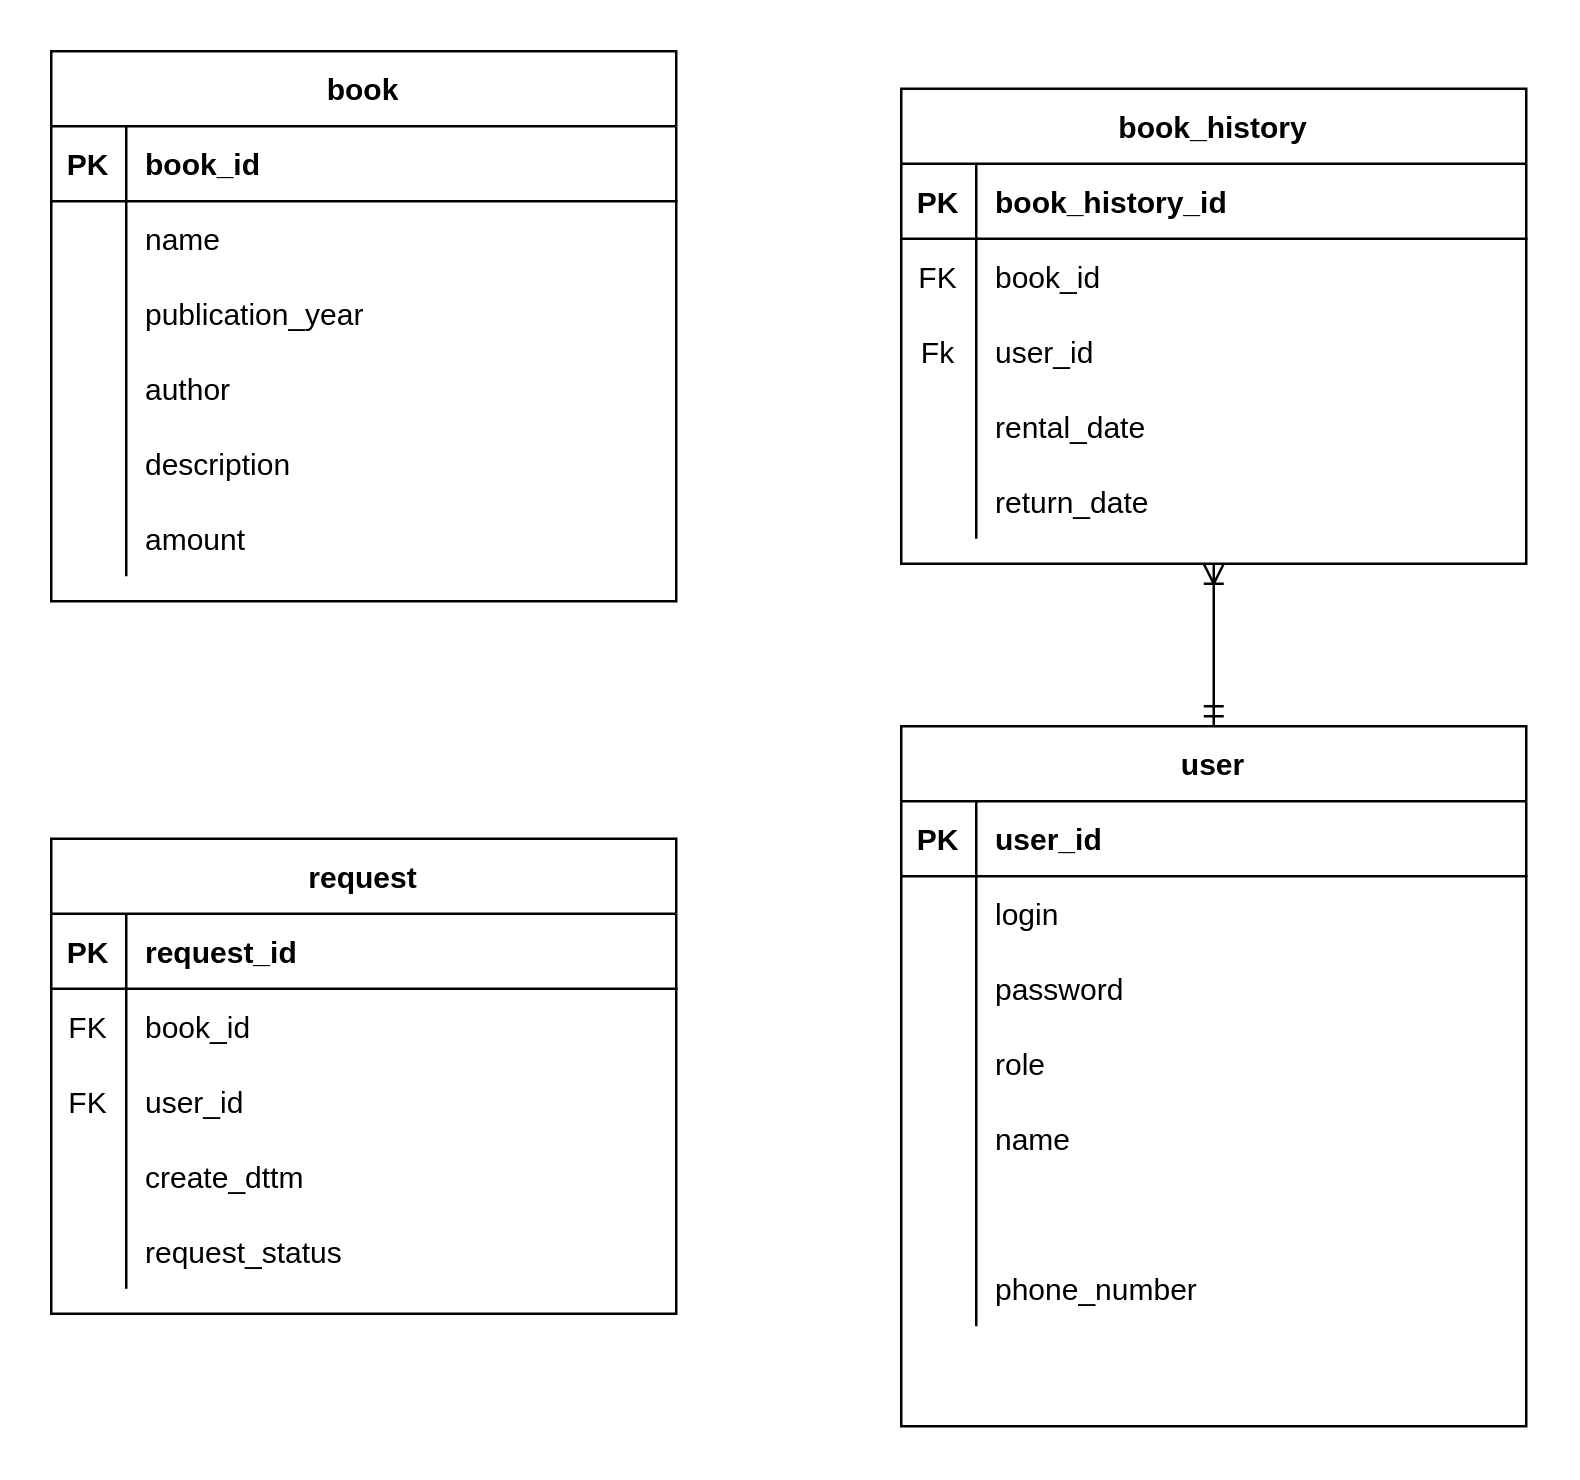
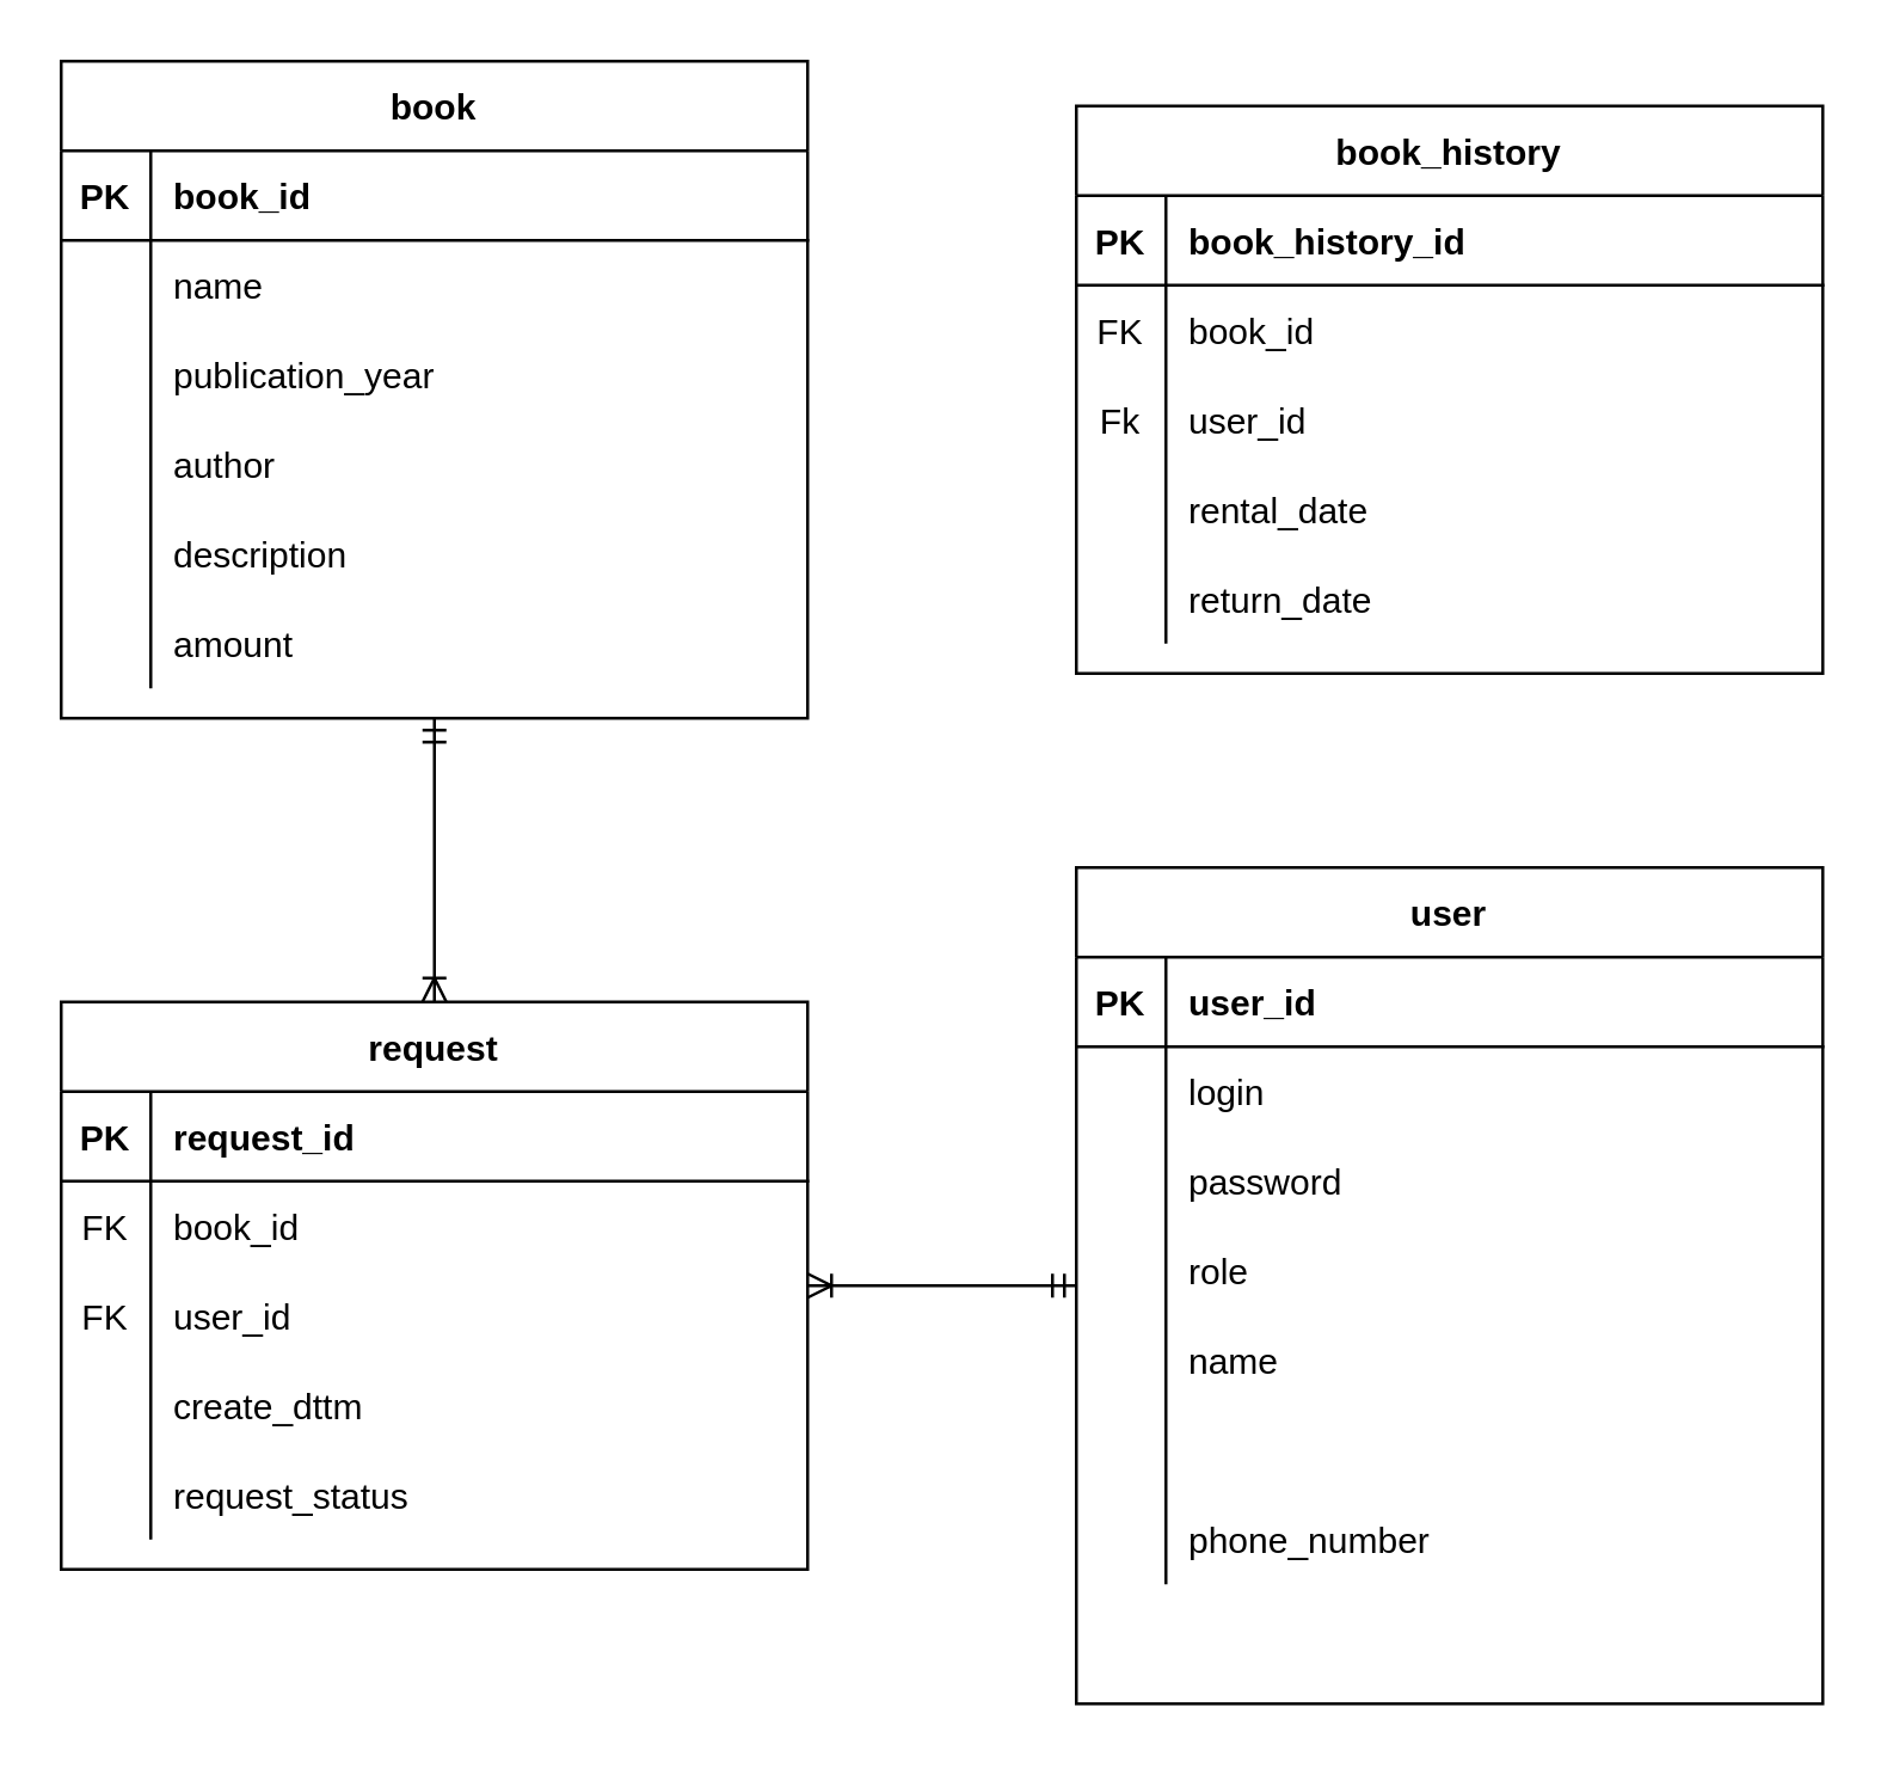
- <mxCell id="78" value="" style="edgeStyle=orthogonalEdgeStyle;fontSize=12;html=1;endArrow=ERoneToMany;startArrow=ERmandOne;" parent="1" source="37" target="21" edge="1"><mxGeometry width="100" height="100" relative="1" as="geometry"><mxPoint x="430" y="250" as="sourcePoint" /><mxPoint x="485" y="310" as="targetPoint" /><Array as="points" /></mxGeometry></mxCell>
+ <mxCell id="76" value="" style="edgeStyle=orthogonalEdgeStyle;fontSize=12;html=1;endArrow=ERoneToMany;startArrow=ERmandOne;entryX=0.5;entryY=0;entryDx=0;entryDy=0;" parent="1" source="2" target="60" edge="1"><mxGeometry width="100" height="100" relative="1" as="geometry"><mxPoint x="155" y="30" as="sourcePoint" /><mxPoint x="155" y="-20" as="targetPoint" /><Array as="points" /></mxGeometry></mxCell>
+ <mxCell id="77" value="" style="edgeStyle=orthogonalEdgeStyle;fontSize=12;html=1;endArrow=ERoneToMany;startArrow=ERmandOne;" parent="1" source="37" target="60" edge="1"><mxGeometry width="100" height="100" relative="1" as="geometry"><mxPoint x="155" y="250" as="sourcePoint" /><mxPoint x="360" y="370" as="targetPoint" /><Array as="points" /></mxGeometry></mxCell>
